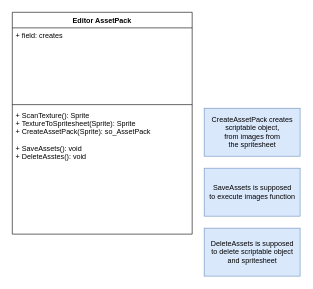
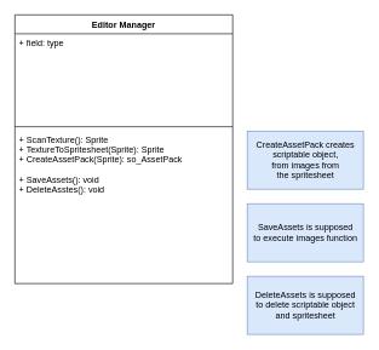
- <mxCell id="2" value="Editor AssetPack" style="swimlane;fontStyle=1;align=center;verticalAlign=top;childLayout=stackLayout;horizontal=1;startSize=26;horizontalStack=0;resizeParent=1;resizeParentMax=0;resizeLast=0;collapsible=1;marginBottom=0;" vertex="1" parent="1"><mxGeometry x="20" y="20" width="300" height="370" as="geometry" /></mxCell>
+ <mxCell id="2" value="Editor Manager" style="swimlane;fontStyle=1;align=center;verticalAlign=top;childLayout=stackLayout;horizontal=1;startSize=26;horizontalStack=0;resizeParent=1;resizeParentMax=0;resizeLast=0;collapsible=1;marginBottom=0;" vertex="1" parent="1"><mxGeometry x="20" y="20" width="300" height="370" as="geometry" /></mxCell>
- <mxCell id="3" value="+ field: creates" style="text;strokeColor=none;fillColor=none;align=left;verticalAlign=top;spacingLeft=4;spacingRight=4;overflow=hidden;rotatable=0;points=[[0,0.5],[1,0.5]];portConstraint=eastwest;" vertex="1" parent="2"><mxGeometry y="26" width="300" height="124" as="geometry" /></mxCell>
+ <mxCell id="3" value="+ field: type" style="text;strokeColor=none;fillColor=none;align=left;verticalAlign=top;spacingLeft=4;spacingRight=4;overflow=hidden;rotatable=0;points=[[0,0.5],[1,0.5]];portConstraint=eastwest;" vertex="1" parent="2"><mxGeometry y="26" width="300" height="124" as="geometry" /></mxCell>
